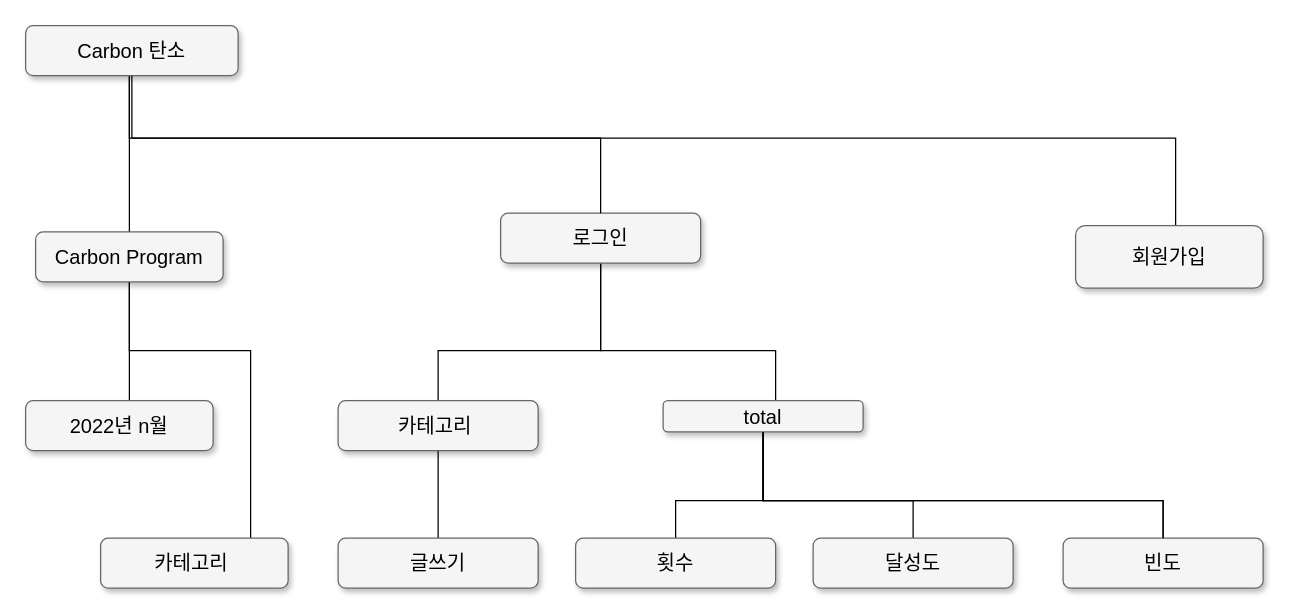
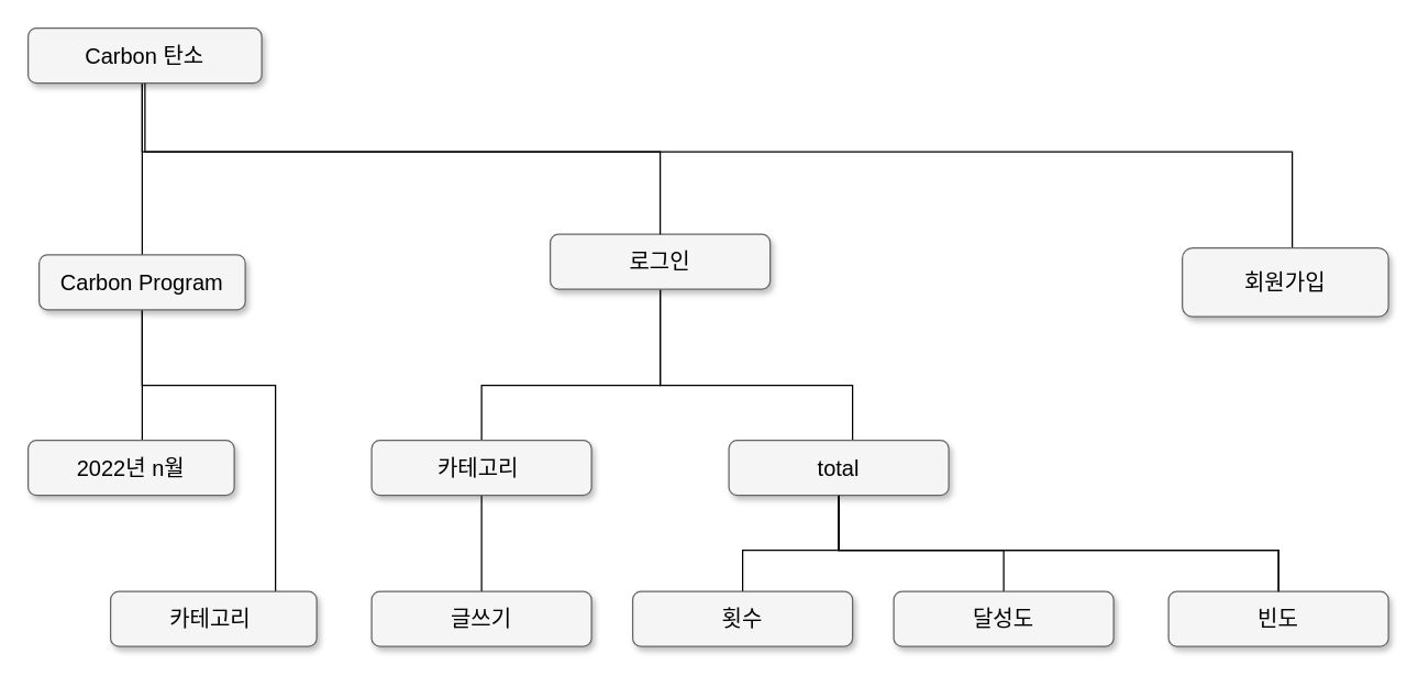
- <mxCell id="20" value="total" style="whiteSpace=wrap;html=1;rounded=1;shadow=1;strokeWidth=1;fontSize=16;align=center;fillColor=#f5f5f5;strokeColor=#666666;" parent="1" vertex="1"><mxGeometry x="530" y="320" width="160" height="25" as="geometry" /></mxCell>
+ <mxCell id="20" value="total" style="whiteSpace=wrap;html=1;rounded=1;shadow=1;strokeWidth=1;fontSize=16;align=center;fillColor=#f5f5f5;strokeColor=#666666;" parent="1" vertex="1"><mxGeometry x="530" y="320" width="160" height="40" as="geometry" /></mxCell>
